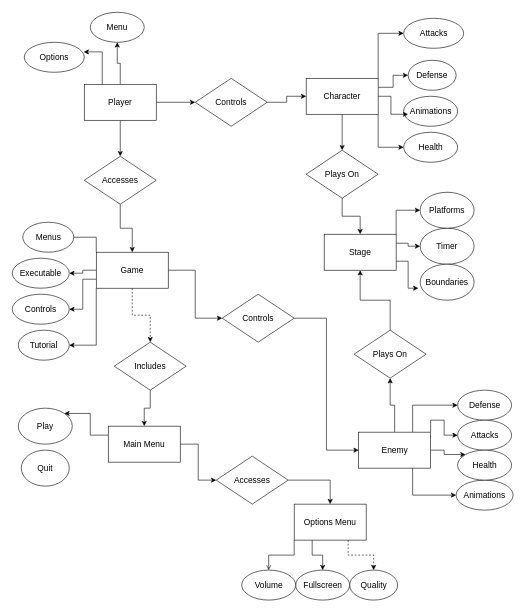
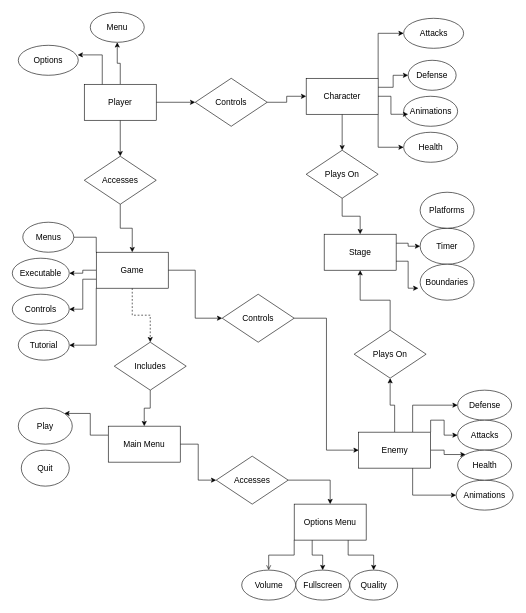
- <mxCell id="46" value="Options" style="ellipse;whiteSpace=wrap;html=1;fontSize=14;" vertex="1" parent="1"><mxGeometry x="40" y="70" width="100" height="50" as="geometry" /></mxCell>
+ <mxCell id="46" value="Options" style="ellipse;whiteSpace=wrap;html=1;fontSize=14;" vertex="1" parent="1"><mxGeometry x="30" y="75" width="100" height="50" as="geometry" /></mxCell>
- <mxCell id="57" style="edgeStyle=orthogonalEdgeStyle;rounded=0;orthogonalLoop=1;jettySize=auto;html=1;exitX=1;exitY=0;exitDx=0;exitDy=0;entryX=0;entryY=0.5;entryDx=0;entryDy=0;" edge="1" parent="1" source="59" target="53"><mxGeometry relative="1" as="geometry" /></mxCell>
- <mxCell id="18" style="edgeStyle=orthogonalEdgeStyle;rounded=0;orthogonalLoop=1;jettySize=auto;html=1;exitX=0.75;exitY=1;exitDx=0;exitDy=0;entryX=0.5;entryY=0;entryDx=0;entryDy=0;dashed=1;" edge="1" parent="1" source="19" target="48"><mxGeometry relative="1" as="geometry" /></mxCell>
+ <mxCell id="18" style="edgeStyle=orthogonalEdgeStyle;rounded=0;orthogonalLoop=1;jettySize=auto;html=1;exitX=0.75;exitY=1;exitDx=0;exitDy=0;entryX=0.5;entryY=0;entryDx=0;entryDy=0;" edge="1" parent="1" source="19" target="48"><mxGeometry relative="1" as="geometry" /></mxCell>
